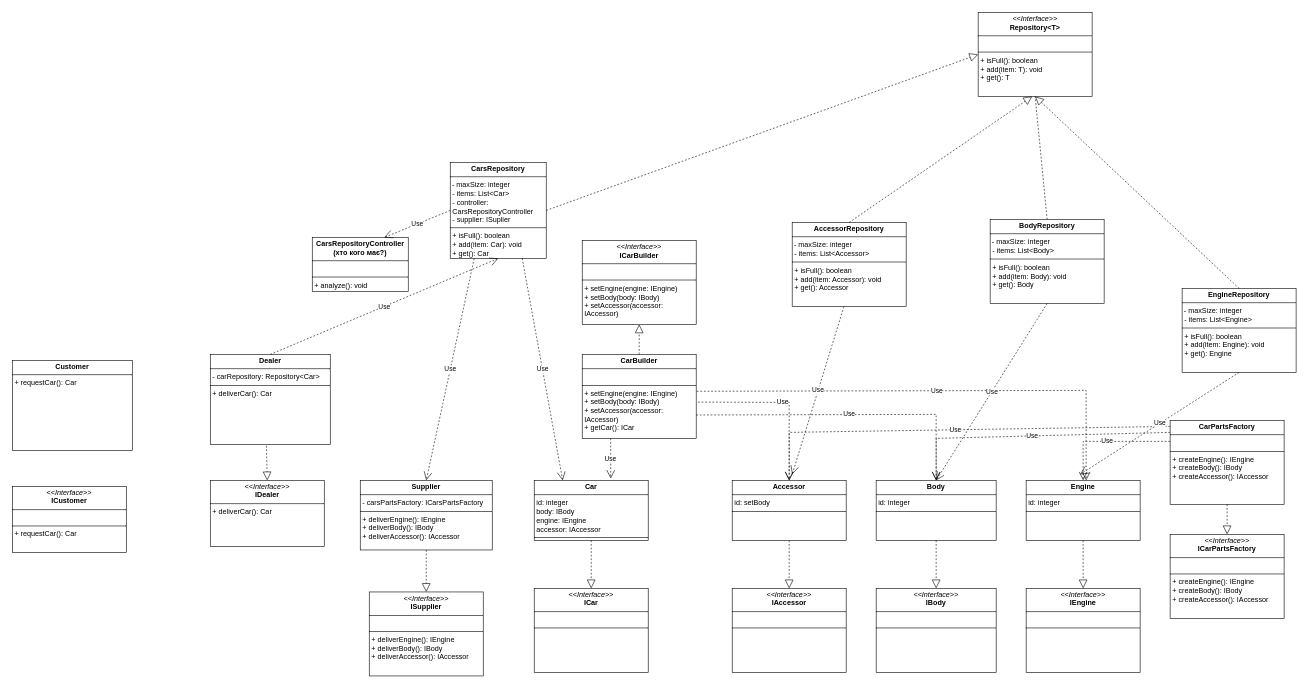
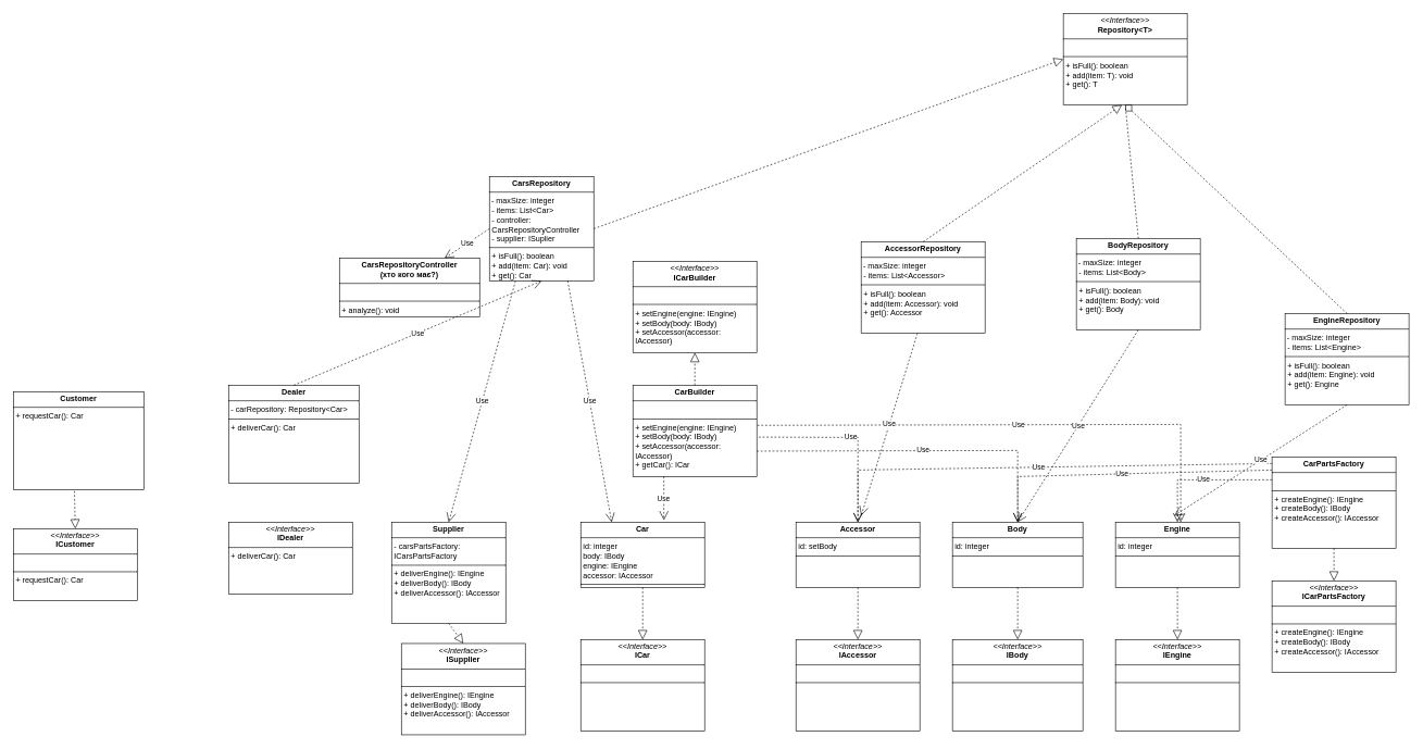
- <mxCell id="37" value="" style="endArrow=block;dashed=1;endFill=0;endSize=12;html=1;rounded=0;exitX=0.5;exitY=0;exitDx=0;exitDy=0;entryX=0.5;entryY=1;entryDx=0;entryDy=0;" edge="1" parent="1" source="35" target="32"><mxGeometry width="160" relative="1" as="geometry"><mxPoint x="1640" y="350" as="sourcePoint" /><mxPoint x="1800" y="350" as="targetPoint" /></mxGeometry></mxCell>
+ <mxCell id="37" value="" style="endArrow=diamond;dashed=1;endFill=0;endSize=12;html=1;rounded=0;exitX=0.5;exitY=0;exitDx=0;exitDy=0;entryX=0.5;entryY=1;entryDx=0;entryDy=0;" edge="1" parent="1" source="35" target="32"><mxGeometry width="160" relative="1" as="geometry"><mxPoint x="1640" y="350" as="sourcePoint" /><mxPoint x="1800" y="350" as="targetPoint" /></mxGeometry></mxCell>
- <mxCell id="44" value="&lt;p style=&quot;margin:0px;margin-top:4px;text-align:center;&quot;&gt;&lt;b&gt;CarsRepositoryController&lt;br&gt;(хто кого має?)&lt;/b&gt;&lt;/p&gt;&lt;hr size=&quot;1&quot; style=&quot;border-style:solid;&quot;&gt;&lt;p style=&quot;margin:0px;margin-left:4px;&quot;&gt;&lt;br&gt;&lt;/p&gt;&lt;hr size=&quot;1&quot; style=&quot;border-style:solid;&quot;&gt;&lt;p style=&quot;margin:0px;margin-left:4px;&quot;&gt;+ analyze(): void&lt;/p&gt;" style="verticalAlign=top;align=left;overflow=fill;html=1;whiteSpace=wrap;" vertex="1" parent="1"><mxGeometry x="520" y="395" width="160" height="90" as="geometry" /></mxCell>
+ <mxCell id="44" value="&lt;p style=&quot;margin:0px;margin-top:4px;text-align:center;&quot;&gt;&lt;b&gt;CarsRepositoryController&lt;br&gt;(хто кого має?)&lt;/b&gt;&lt;/p&gt;&lt;hr size=&quot;1&quot; style=&quot;border-style:solid;&quot;&gt;&lt;p style=&quot;margin:0px;margin-left:4px;&quot;&gt;&lt;br&gt;&lt;/p&gt;&lt;hr size=&quot;1&quot; style=&quot;border-style:solid;&quot;&gt;&lt;p style=&quot;margin:0px;margin-left:4px;&quot;&gt;+ analyze(): void&lt;/p&gt;" style="verticalAlign=top;align=left;overflow=fill;html=1;whiteSpace=wrap;" vertex="1" parent="1"><mxGeometry x="520" y="395" width="215" height="90" as="geometry" /></mxCell>
- <mxCell id="48" value="" style="endArrow=block;dashed=1;endFill=0;endSize=12;html=1;rounded=0;entryX=0.5;entryY=0;entryDx=0;entryDy=0;exitX=0.468;exitY=1.015;exitDx=0;exitDy=0;exitPerimeter=0;" edge="1" parent="1" source="6" target="47"><mxGeometry width="160" relative="1" as="geometry"><mxPoint x="440" y="740" as="sourcePoint" /><mxPoint x="620" y="770" as="targetPoint" /></mxGeometry></mxCell>
+ <mxCell id="52" value="" style="endArrow=block;dashed=1;endFill=0;endSize=12;html=1;rounded=0;entryX=0.5;entryY=0;entryDx=0;entryDy=0;exitX=0.468;exitY=1.015;exitDx=0;exitDy=0;exitPerimeter=0;" edge="1" parent="1" source="50" target="51"><mxGeometry width="160" relative="1" as="geometry"><mxPoint x="110" y="750" as="sourcePoint" /><mxPoint x="290" y="780" as="targetPoint" /></mxGeometry></mxCell>
- <mxCell id="30" value="&lt;p style=&quot;margin:0px;margin-top:4px;text-align:center;&quot;&gt;&lt;b&gt;Supplier&lt;/b&gt;&lt;/p&gt;&lt;hr size=&quot;1&quot; style=&quot;border-style:solid;&quot;&gt;&lt;p style=&quot;margin:0px;margin-left:4px;&quot;&gt;- carsPartsFactory: ICarsPartsFactory&lt;/p&gt;&lt;hr size=&quot;1&quot; style=&quot;border-style:solid;&quot;&gt;&lt;p style=&quot;margin:0px;margin-left:4px;&quot;&gt;+ deliverEngine(): IEngine&lt;/p&gt;&lt;p style=&quot;margin:0px;margin-left:4px;&quot;&gt;+ deliverBody(): IBody&lt;/p&gt;&lt;p style=&quot;margin:0px;margin-left:4px;&quot;&gt;+ deliverAccessor(): IAccessor&lt;br&gt;&lt;/p&gt;" style="verticalAlign=top;align=left;overflow=fill;html=1;whiteSpace=wrap;" vertex="1" parent="1"><mxGeometry x="600" y="800" width="220" height="116" as="geometry" /></mxCell>
+ <mxCell id="30" value="&lt;p style=&quot;margin:0px;margin-top:4px;text-align:center;&quot;&gt;&lt;b&gt;Supplier&lt;/b&gt;&lt;/p&gt;&lt;hr size=&quot;1&quot; style=&quot;border-style:solid;&quot;&gt;&lt;p style=&quot;margin:0px;margin-left:4px;&quot;&gt;- carsPartsFactory: ICarsPartsFactory&lt;/p&gt;&lt;hr size=&quot;1&quot; style=&quot;border-style:solid;&quot;&gt;&lt;p style=&quot;margin:0px;margin-left:4px;&quot;&gt;+ deliverEngine(): IEngine&lt;/p&gt;&lt;p style=&quot;margin:0px;margin-left:4px;&quot;&gt;+ deliverBody(): IBody&lt;/p&gt;&lt;p style=&quot;margin:0px;margin-left:4px;&quot;&gt;+ deliverAccessor(): IAccessor&lt;br&gt;&lt;/p&gt;" style="verticalAlign=top;align=left;overflow=fill;html=1;whiteSpace=wrap;" vertex="1" parent="1"><mxGeometry x="600" y="800" width="175" height="155" as="geometry" /></mxCell>
